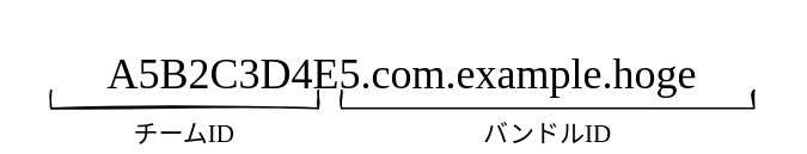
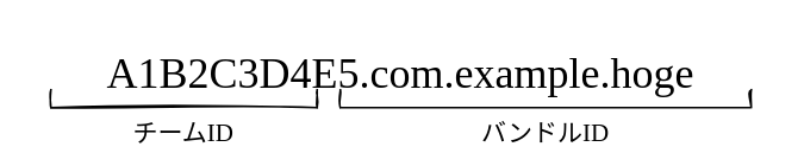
- <mxCell id="3" value="A5B2C3D4E5.com.example.hoge" style="text;align=center;verticalAlign=middle;rounded=0;fontSize=24;fontFamily=JetBrains Mono;fontColor=default;html=1;whiteSpace=wrap;textDirection=ltr;movable=1;resizable=1;rotatable=1;deletable=1;editable=1;locked=0;connectable=1;sketch=1;curveFitting=1;jiggle=2;" parent="2" vertex="1"><mxGeometry width="408" height="41" as="geometry" /></mxCell>
+ <mxCell id="3" value="A1B2C3D4E5.com.example.hoge" style="text;align=center;verticalAlign=middle;rounded=0;fontSize=24;fontFamily=JetBrains Mono;fontColor=default;html=1;whiteSpace=wrap;textDirection=ltr;movable=1;resizable=1;rotatable=1;deletable=1;editable=1;locked=0;connectable=1;sketch=1;curveFitting=1;jiggle=2;" parent="2" vertex="1"><mxGeometry width="408" height="41" as="geometry" /></mxCell>
